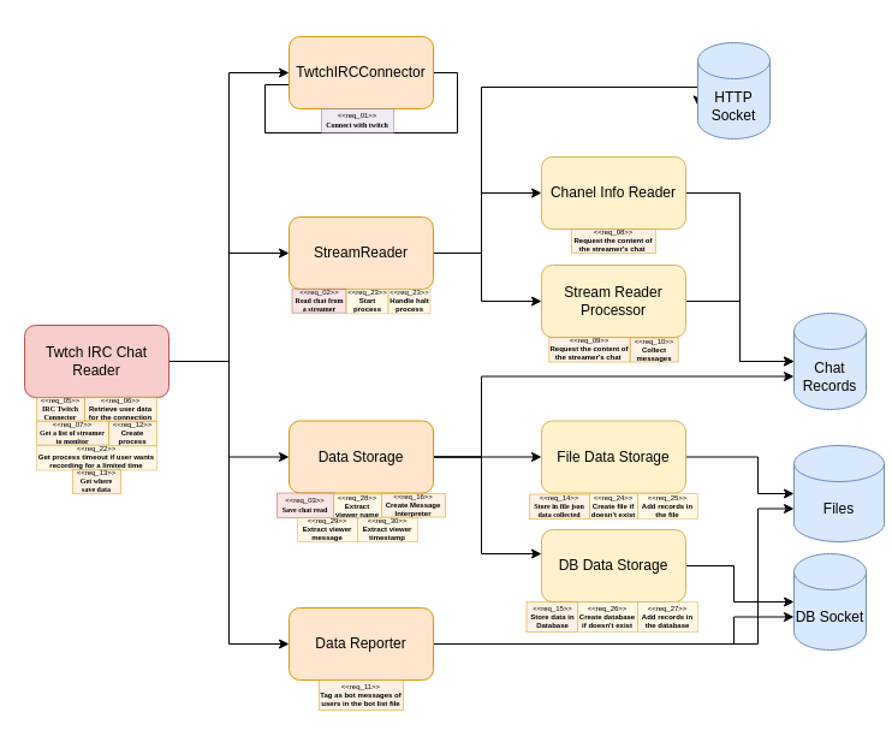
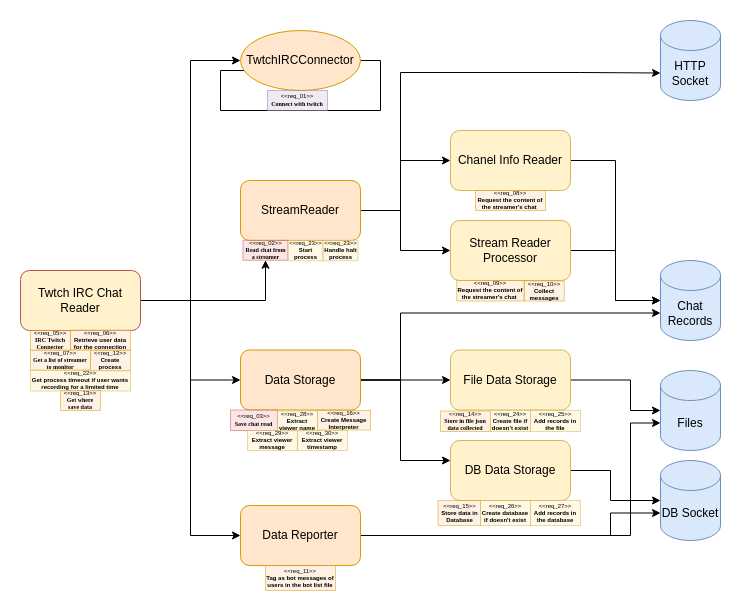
- <mxCell id="3" value="TwtchIRCConnector" style="rounded=1;whiteSpace=wrap;html=1;fillColor=#ffe6cc;strokeColor=#d79b00;" parent="1" vertex="1"><mxGeometry x="240" y="30" width="120" height="60" as="geometry" /></mxCell>
+ <mxCell id="3" value="TwtchIRCConnector" style="ellipse;whiteSpace=wrap;html=1;fillColor=#ffe6cc;strokeColor=#d79b00;" parent="1" vertex="1"><mxGeometry x="240" y="30" width="120" height="60" as="geometry" /></mxCell>
- <mxCell id="29" value="HTTP Socket" style="shape=cylinder3;whiteSpace=wrap;html=1;boundedLbl=1;backgroundOutline=1;size=15;fillColor=#dae8fc;strokeColor=#6c8ebf;" parent="1" vertex="1"><mxGeometry x="580" y="35" width="60" height="80" as="geometry" /></mxCell>
+ <mxCell id="29" value="HTTP Socket" style="shape=cylinder3;whiteSpace=wrap;html=1;boundedLbl=1;backgroundOutline=1;size=15;fillColor=#dae8fc;strokeColor=#6c8ebf;" parent="1" vertex="1"><mxGeometry x="660" y="20" width="60" height="80" as="geometry" /></mxCell>
- <mxCell id="18" style="edgeStyle=orthogonalEdgeStyle;rounded=0;orthogonalLoop=1;jettySize=auto;html=1;exitX=1;exitY=0.5;exitDx=0;exitDy=0;entryX=0;entryY=0.5;entryDx=0;entryDy=0;" parent="1" source="22" target="7" edge="1"><mxGeometry relative="1" as="geometry" /></mxCell>
+ <mxCell id="18" style="edgeStyle=orthogonalEdgeStyle;rounded=0;orthogonalLoop=1;jettySize=auto;html=1;exitX=1;exitY=0.5;exitDx=0;exitDy=0;" parent="1" source="22" target="35" edge="1"><mxGeometry relative="1" as="geometry" /></mxCell>
- <mxCell id="22" value="Twtch IRC Chat Reader" style="rounded=1;whiteSpace=wrap;html=1;fillColor=#f8cecc;strokeColor=#b85450;" parent="1" vertex="1"><mxGeometry x="20" y="270" width="120" height="60" as="geometry" /></mxCell>
+ <mxCell id="22" value="Twtch IRC Chat Reader" style="rounded=1;whiteSpace=wrap;html=1;fillColor=#fff2cc;strokeColor=#b85450;" parent="1" vertex="1"><mxGeometry x="20" y="270" width="120" height="60" as="geometry" /></mxCell>
- <mxCell id="31" value="Files" style="shape=cylinder3;whiteSpace=wrap;html=1;boundedLbl=1;backgroundOutline=1;size=15;fillColor=#dae8fc;strokeColor=#6c8ebf;" parent="1" vertex="1"><mxGeometry x="660" y="370" width="75" height="80" as="geometry" /></mxCell>
+ <mxCell id="31" value="Files" style="shape=cylinder3;whiteSpace=wrap;html=1;boundedLbl=1;backgroundOutline=1;size=15;fillColor=#dae8fc;strokeColor=#6c8ebf;" parent="1" vertex="1"><mxGeometry x="660" y="370" width="60" height="80" as="geometry" /></mxCell>
